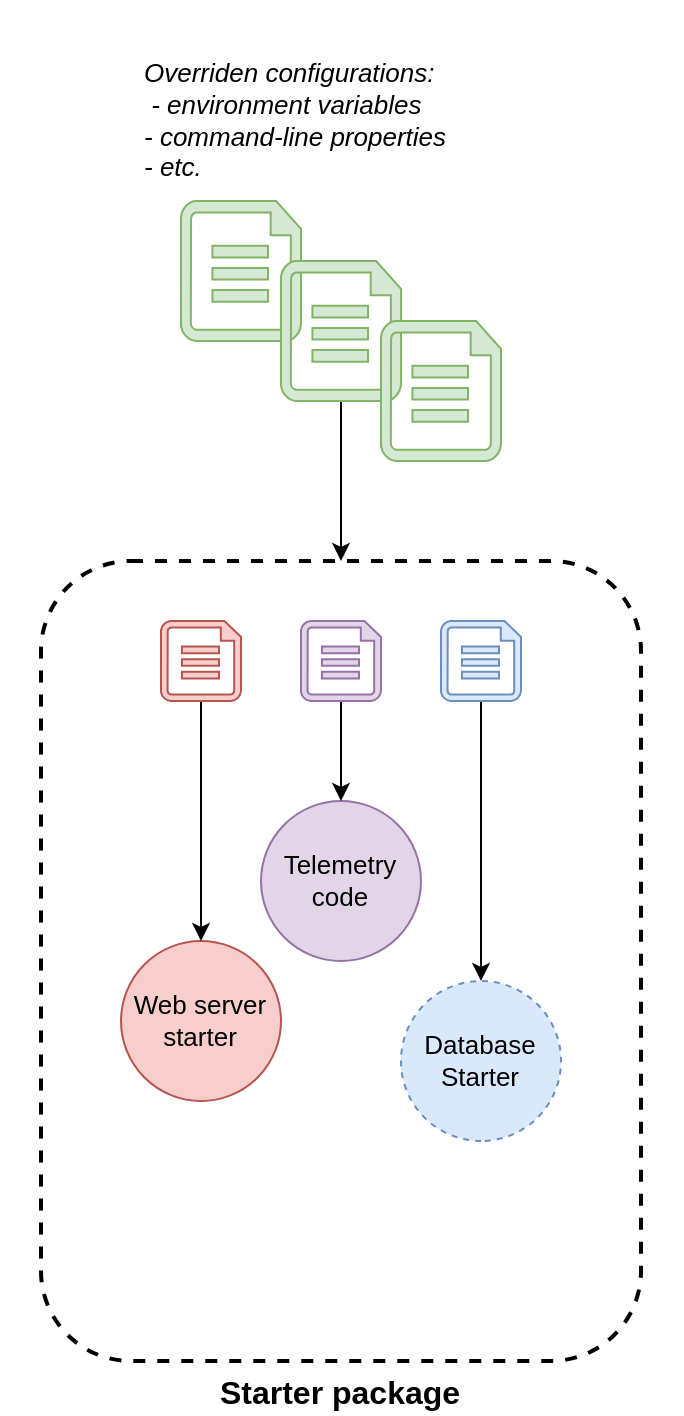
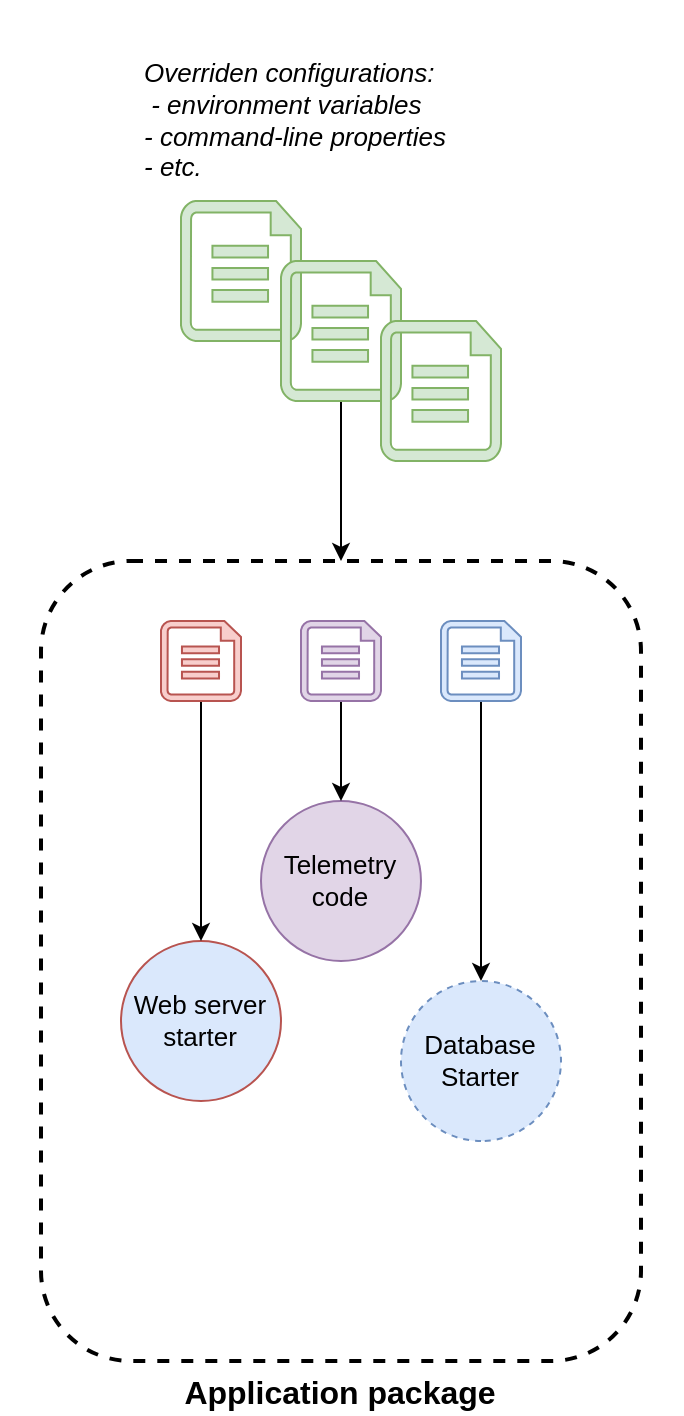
- <mxCell id="4" value="Web server&lt;br style=&quot;font-size: 13px;&quot;&gt;&lt;div style=&quot;font-size: 13px;&quot;&gt;starter&lt;/div&gt;" style="ellipse;whiteSpace=wrap;html=1;aspect=fixed;fillColor=#f8cecc;strokeColor=#b85450;fontSize=13;" vertex="1" parent="1"><mxGeometry x="60" y="470" width="80" height="80" as="geometry" /></mxCell>
+ <mxCell id="4" value="Web server&lt;br style=&quot;font-size: 13px;&quot;&gt;&lt;div style=&quot;font-size: 13px;&quot;&gt;starter&lt;/div&gt;" style="ellipse;whiteSpace=wrap;html=1;aspect=fixed;fillColor=#dae8fc;strokeColor=#b85450;fontSize=13;" vertex="1" parent="1"><mxGeometry x="60" y="470" width="80" height="80" as="geometry" /></mxCell>
- <mxCell id="2" value="Starter package" style="rounded=1;whiteSpace=wrap;html=1;fillColor=none;strokeWidth=2;dashed=1;fontStyle=1;labelPosition=center;verticalLabelPosition=bottom;align=center;verticalAlign=top;fontSize=16;" vertex="1" parent="1"><mxGeometry x="20" y="280" width="300" height="400" as="geometry" /></mxCell>
+ <mxCell id="2" value="Application package" style="rounded=1;whiteSpace=wrap;html=1;fillColor=none;strokeWidth=2;dashed=1;fontStyle=1;labelPosition=center;verticalLabelPosition=bottom;align=center;verticalAlign=top;fontSize=16;" vertex="1" parent="1"><mxGeometry x="20" y="280" width="300" height="400" as="geometry" /></mxCell>
